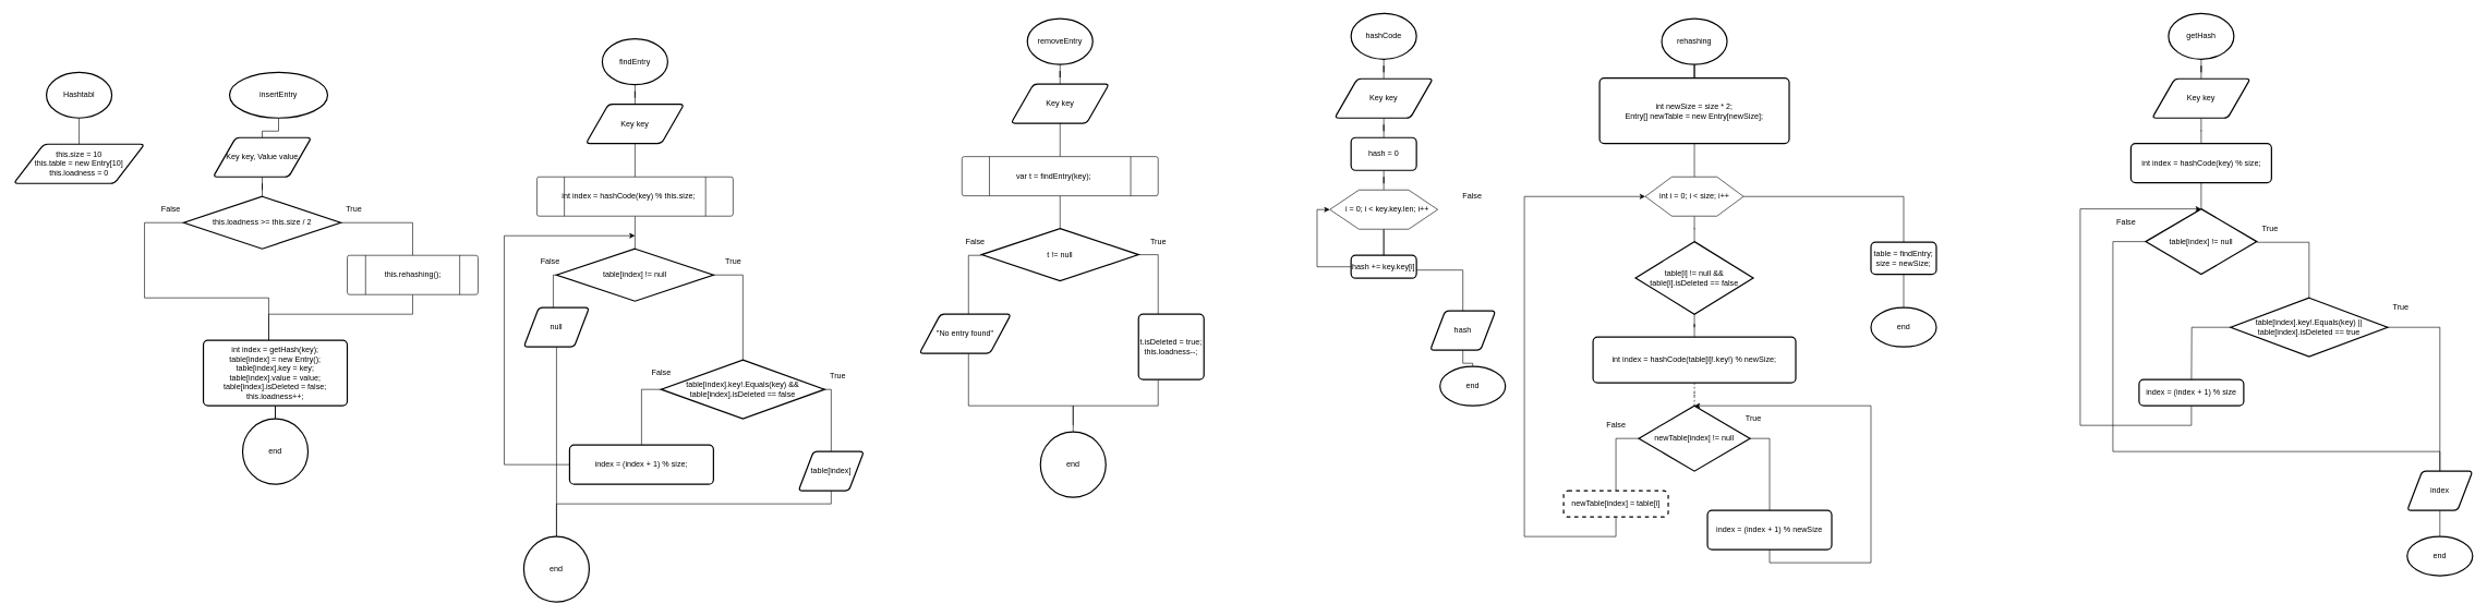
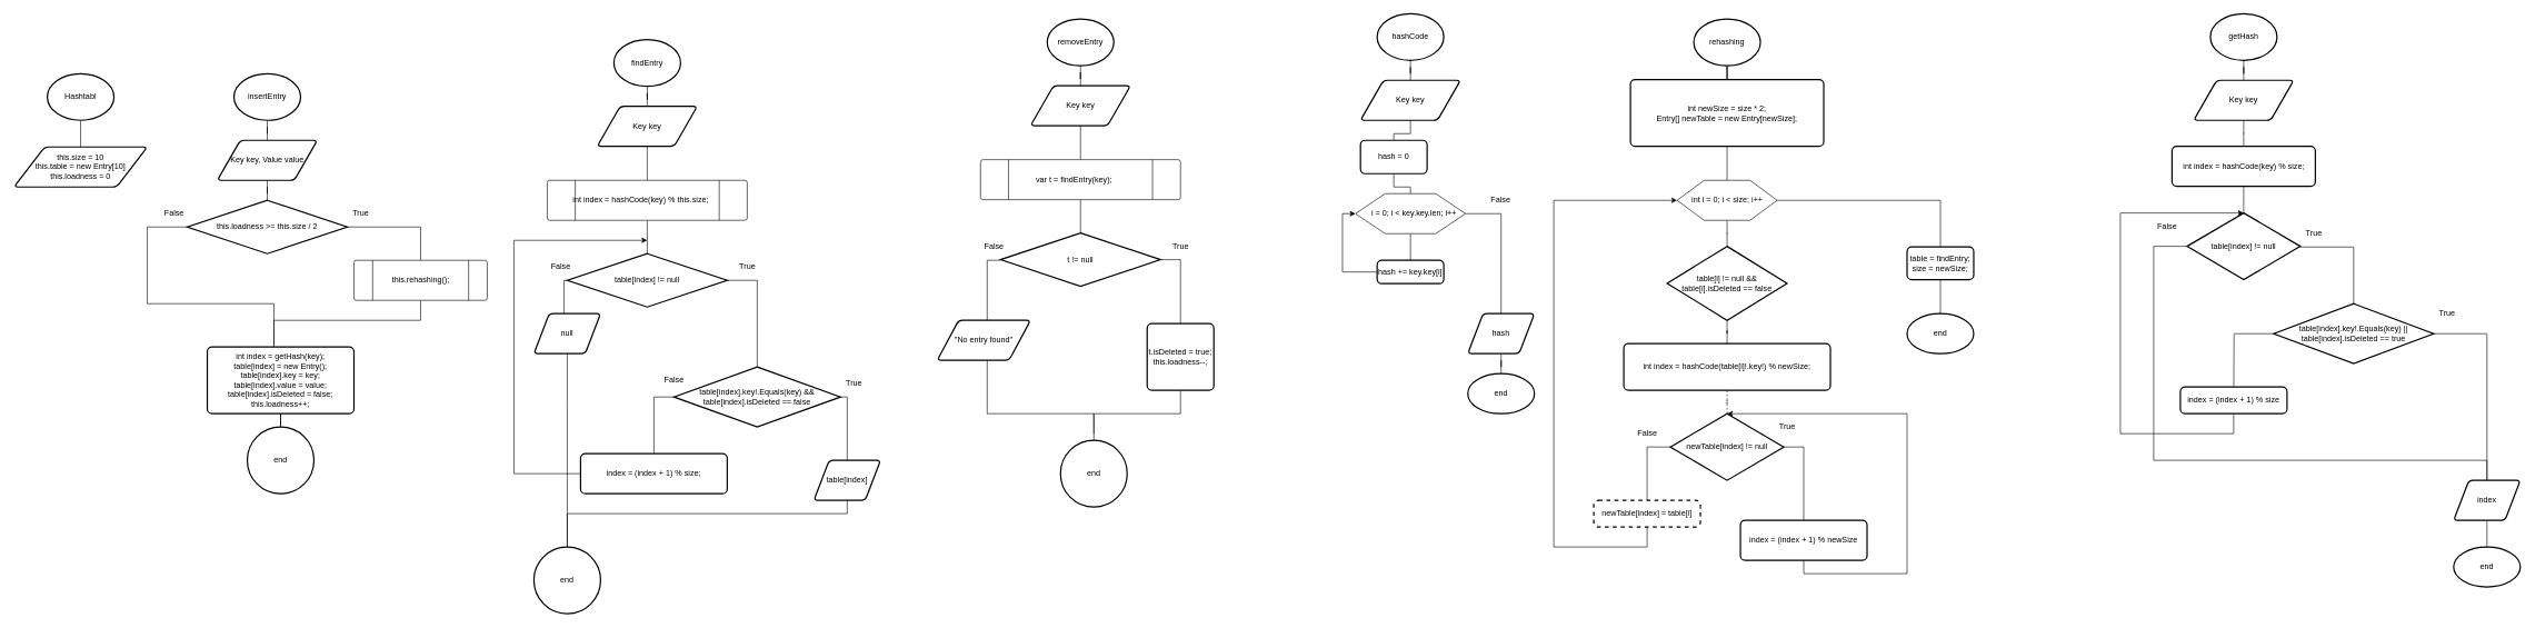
- <mxCell id="6" value="insertEntry" style="strokeWidth=2;html=1;shape=mxgraph.flowchart.start_2;whiteSpace=wrap;" vertex="1" parent="1"><mxGeometry x="350" y="110" width="150" height="70" as="geometry" /></mxCell>
+ <mxCell id="6" value="insertEntry" style="strokeWidth=2;html=1;shape=mxgraph.flowchart.start_2;whiteSpace=wrap;" vertex="1" parent="1"><mxGeometry x="350" y="110" width="100" height="70" as="geometry" /></mxCell>
- <mxCell id="70" value="hash = 0" style="rounded=1;whiteSpace=wrap;html=1;absoluteArcSize=1;arcSize=14;strokeWidth=2;" vertex="1" parent="1"><mxGeometry x="2065" y="210" width="100" height="50" as="geometry" /></mxCell>
+ <mxCell id="70" value="hash = 0" style="rounded=1;whiteSpace=wrap;html=1;absoluteArcSize=1;arcSize=14;strokeWidth=2;" vertex="1" parent="1"><mxGeometry x="2040" y="210" width="100" height="50" as="geometry" /></mxCell>
- <mxCell id="79" value="hash" style="shape=parallelogram;html=1;strokeWidth=2;perimeter=parallelogramPerimeter;whiteSpace=wrap;rounded=1;arcSize=12;size=0.23;" vertex="1" parent="1"><mxGeometry x="2186" y="475" width="100" height="60" as="geometry" /></mxCell>
+ <mxCell id="79" value="hash" style="shape=parallelogram;html=1;strokeWidth=2;perimeter=parallelogramPerimeter;whiteSpace=wrap;rounded=1;arcSize=12;size=0.23;" vertex="1" parent="1"><mxGeometry x="2201" y="470" width="100" height="60" as="geometry" /></mxCell>
- <mxCell id="61" value="&lt;div&gt;t.isDeleted = true;&lt;/div&gt;&lt;div&gt;this.loadness--;&lt;/div&gt;" style="rounded=1;whiteSpace=wrap;html=1;absoluteArcSize=1;arcSize=14;strokeWidth=2;" vertex="1" parent="1"><mxGeometry x="1740" y="480" width="100" height="100" as="geometry" /></mxCell>
+ <mxCell id="61" value="&lt;div&gt;t.isDeleted = true;&lt;/div&gt;&lt;div&gt;this.loadness--;&lt;/div&gt;" style="rounded=1;whiteSpace=wrap;html=1;absoluteArcSize=1;arcSize=14;strokeWidth=2;" vertex="1" parent="1"><mxGeometry x="1720" y="485" width="100" height="100" as="geometry" /></mxCell>
